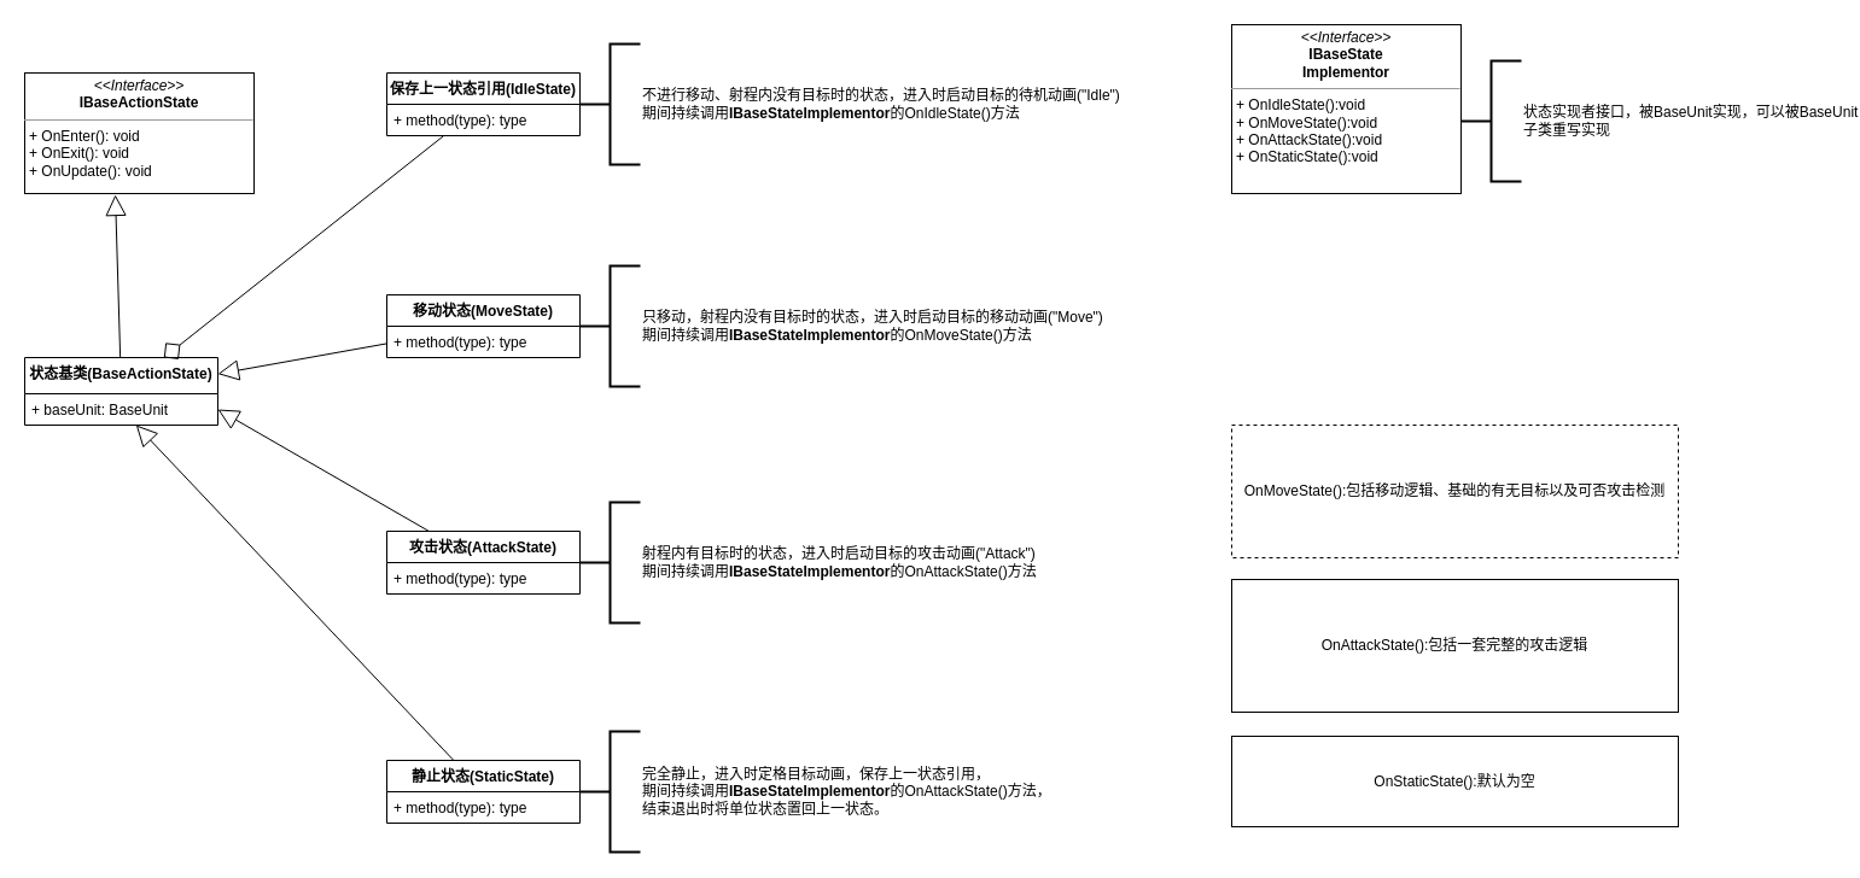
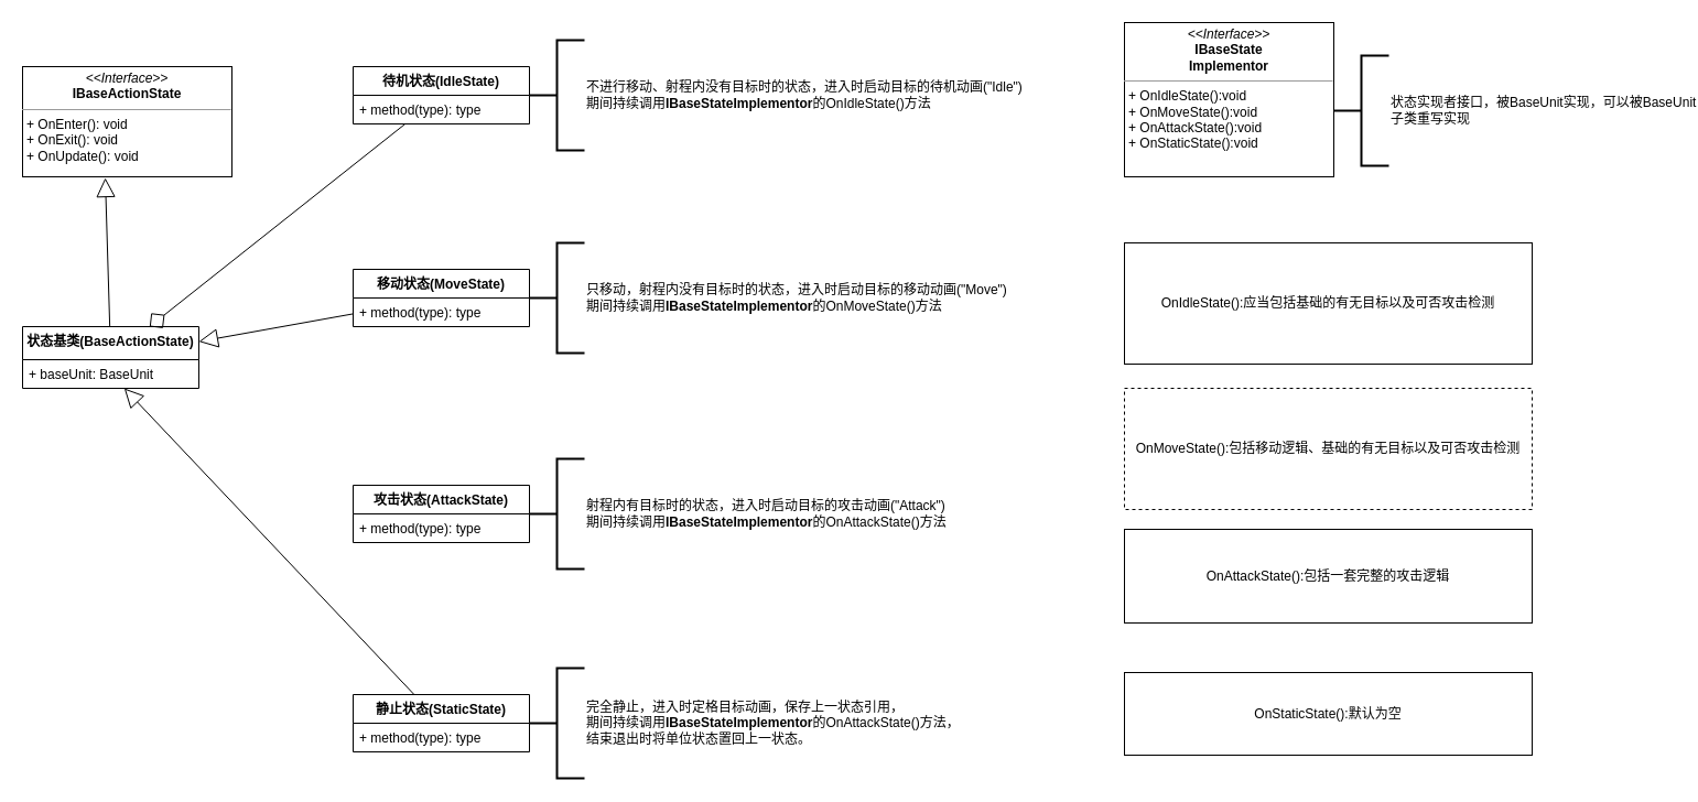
- <mxCell id="13" value="保存上一状态引用(IdleState)" style="swimlane;fontStyle=1;align=center;verticalAlign=top;childLayout=stackLayout;horizontal=1;startSize=26;horizontalStack=0;resizeParent=1;resizeParentMax=0;resizeLast=0;collapsible=1;marginBottom=0;" vertex="1" parent="1"><mxGeometry x="320" y="60" width="160" height="52" as="geometry" /></mxCell>
+ <mxCell id="13" value="待机状态(IdleState)" style="swimlane;fontStyle=1;align=center;verticalAlign=top;childLayout=stackLayout;horizontal=1;startSize=26;horizontalStack=0;resizeParent=1;resizeParentMax=0;resizeLast=0;collapsible=1;marginBottom=0;" vertex="1" parent="1"><mxGeometry x="320" y="60" width="160" height="52" as="geometry" /></mxCell>
+ <mxCell id="24" value="OnIdleState():应当包括基础的有无目标以及可否攻击检测" style="whiteSpace=wrap;html=1;" vertex="1" parent="1"><mxGeometry x="1020" y="220" width="370" height="110" as="geometry" /></mxCell>
- <mxCell id="9" style="edgeStyle=none;rounded=0;orthogonalLoop=1;jettySize=auto;html=1;entryX=1;entryY=0.5;entryDx=0;entryDy=0;endArrow=block;endFill=0;startSize=15;endSize=15;" edge="1" parent="1" source="10" target="4"><mxGeometry relative="1" as="geometry" /></mxCell>
- <mxCell id="26" value="OnAttackState():包括一套完整的攻击逻辑" style="whiteSpace=wrap;html=1;" vertex="1" parent="1"><mxGeometry x="1020" y="480" width="370" height="110" as="geometry" /></mxCell>
+ <mxCell id="26" value="OnAttackState():包括一套完整的攻击逻辑" style="whiteSpace=wrap;html=1;" vertex="1" parent="1"><mxGeometry x="1020" y="480" width="370" height="85" as="geometry" /></mxCell>
